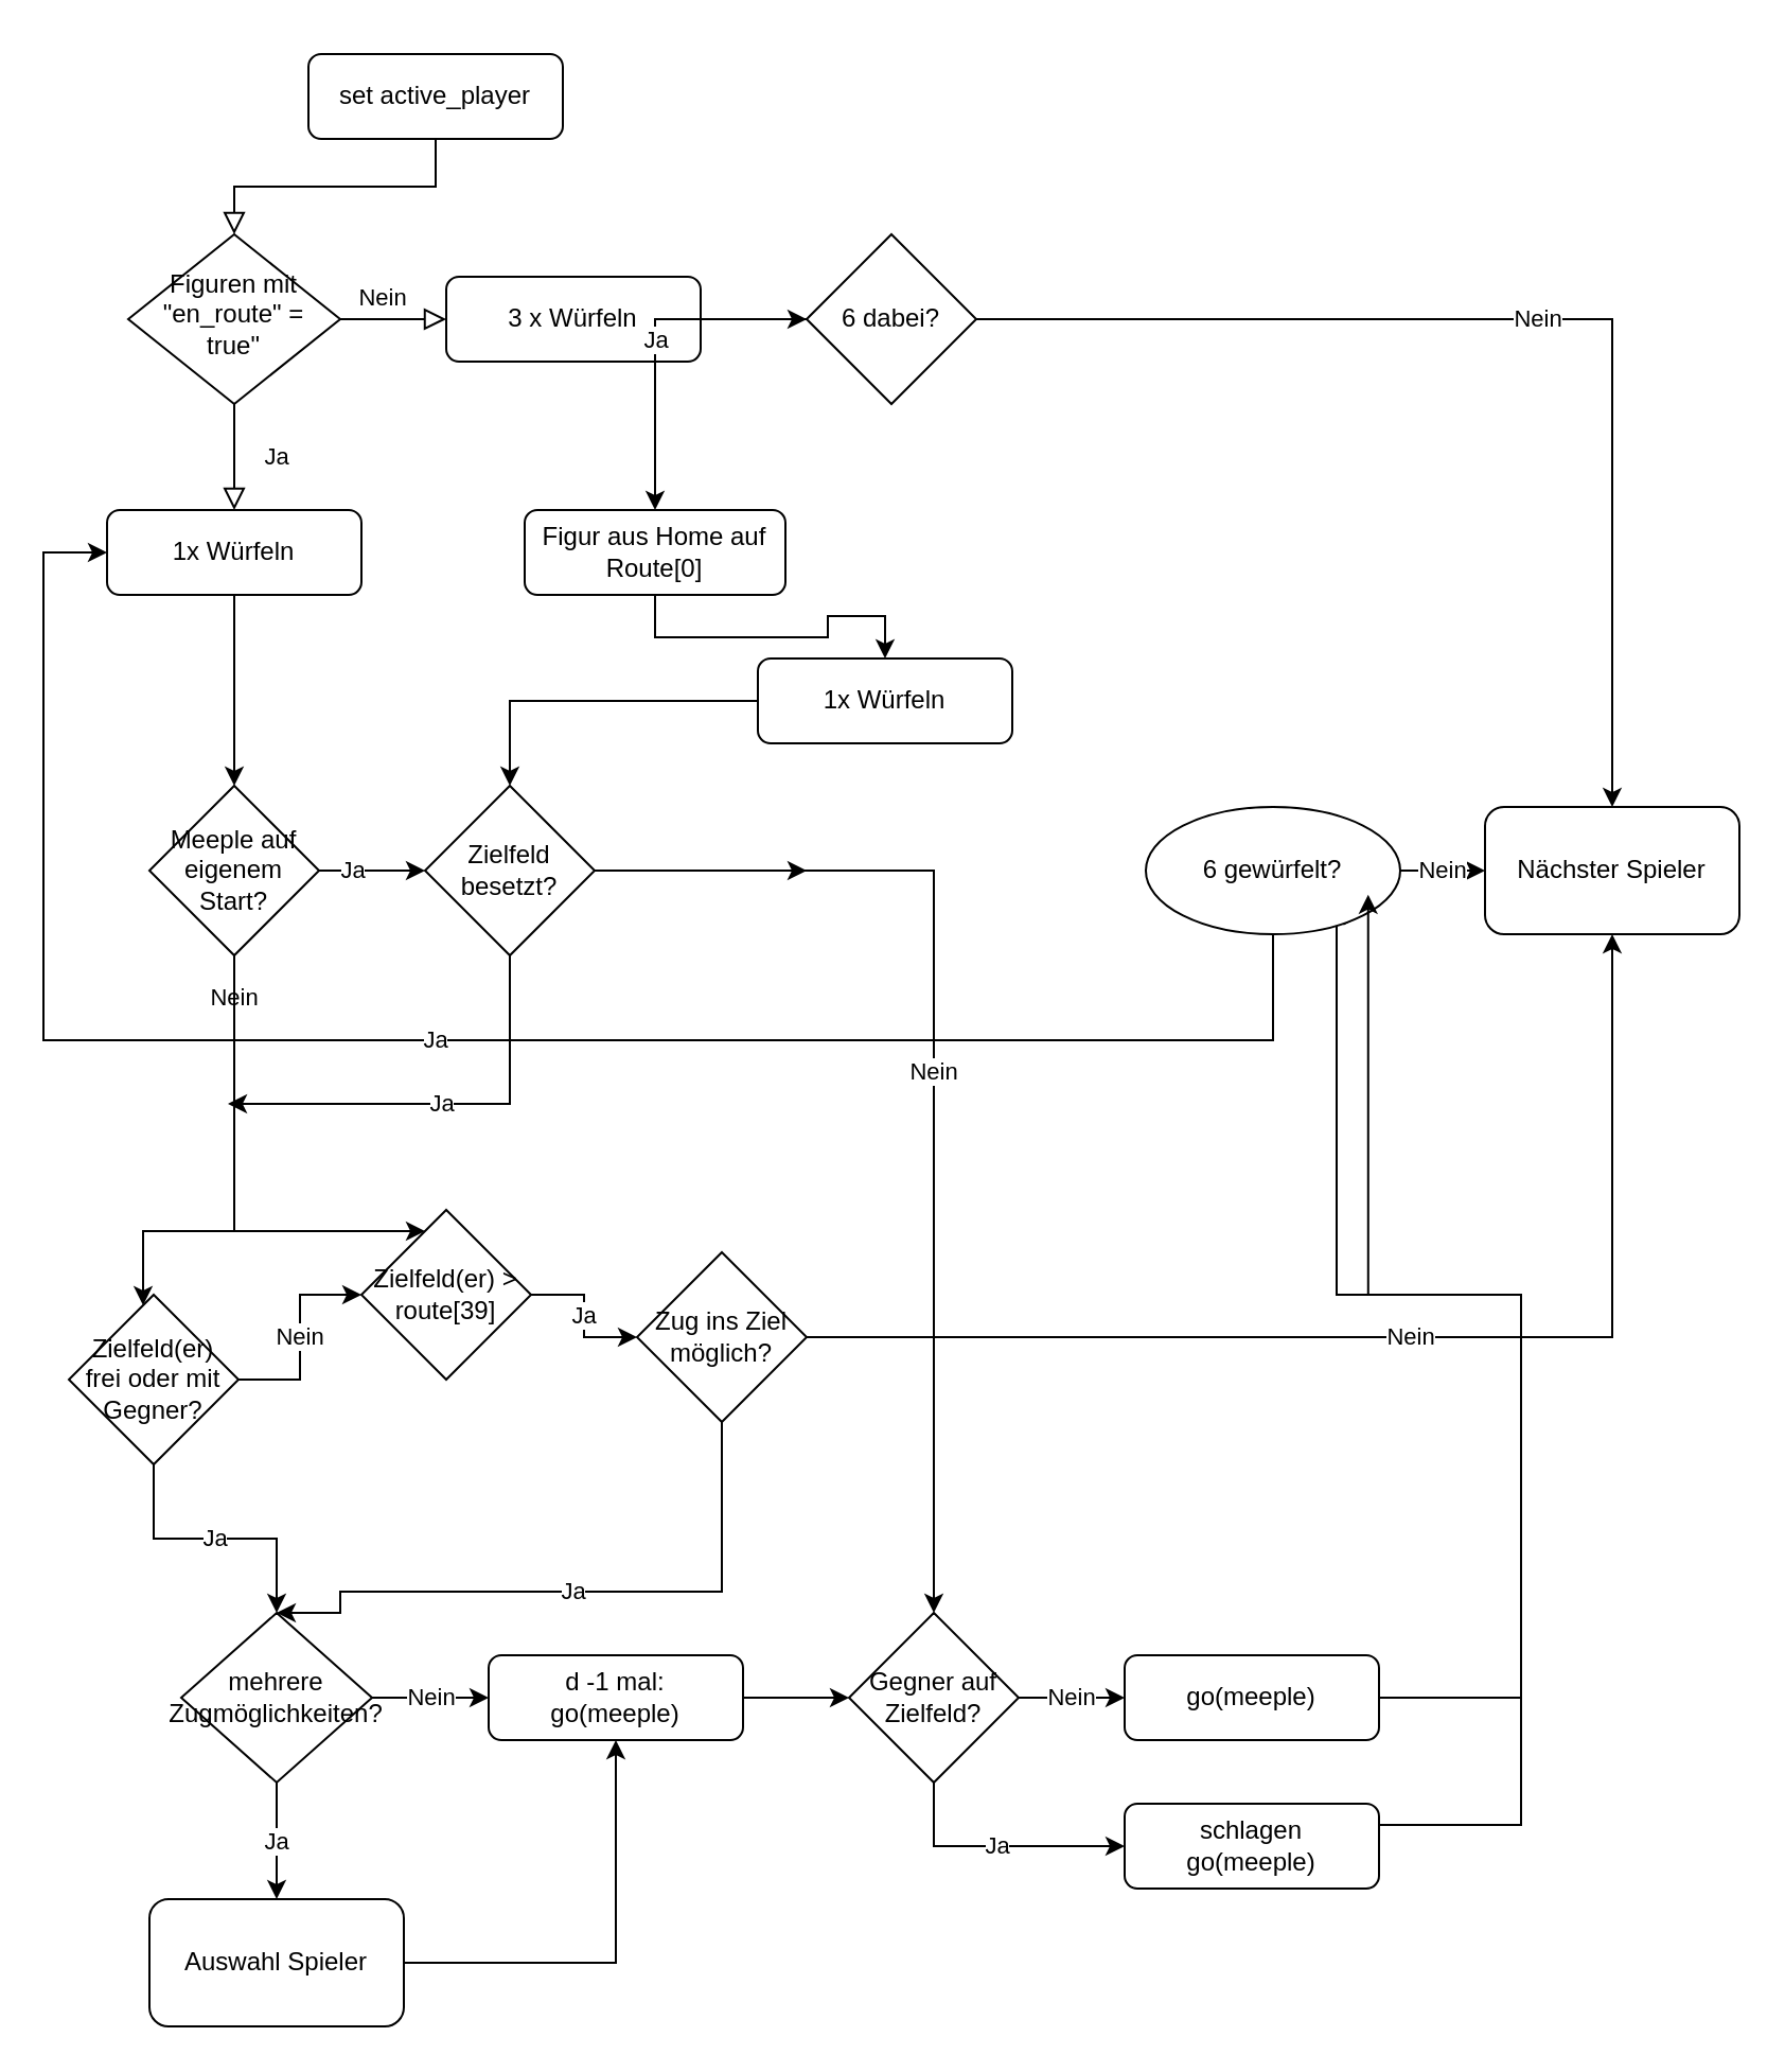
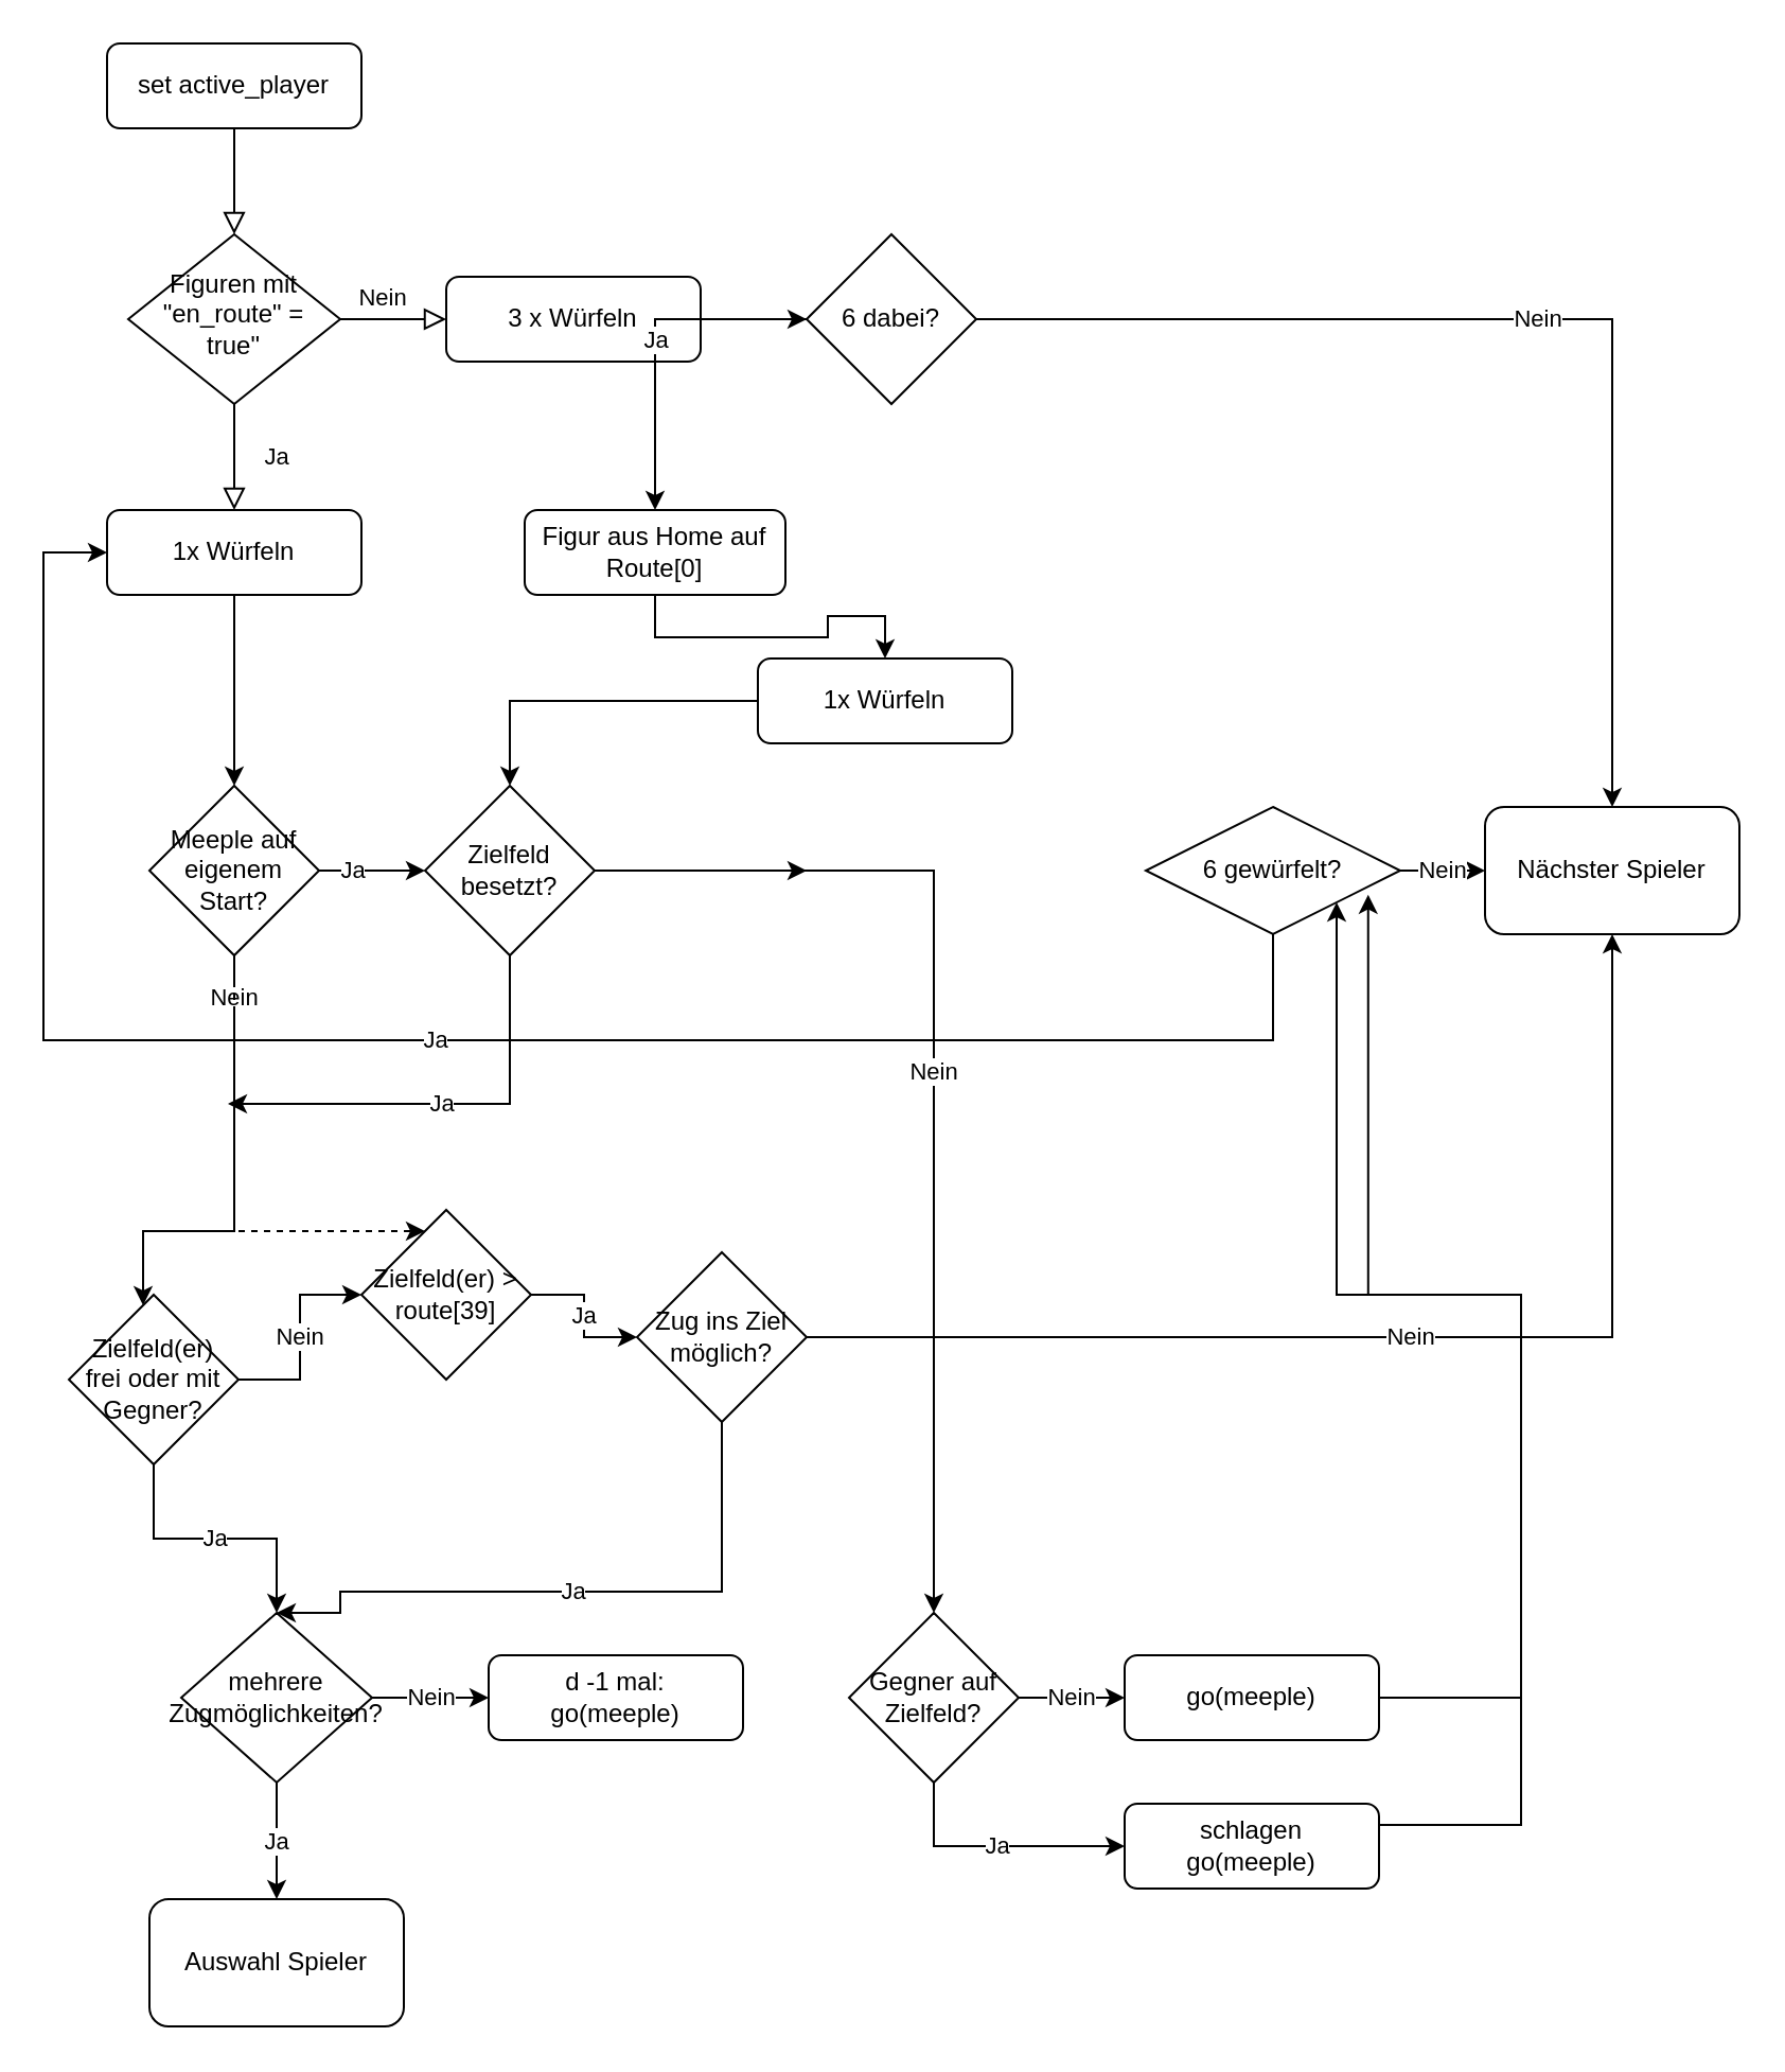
- <mxCell id="3" value="set active_player" style="rounded=1;whiteSpace=wrap;html=1;fontSize=12;glass=0;strokeWidth=1;shadow=0;" parent="1" vertex="1"><mxGeometry x="145" y="25" width="120" height="40" as="geometry" /></mxCell>
+ <mxCell id="3" value="set active_player" style="rounded=1;whiteSpace=wrap;html=1;fontSize=12;glass=0;strokeWidth=1;shadow=0;" parent="1" vertex="1"><mxGeometry x="50" y="20" width="120" height="40" as="geometry" /></mxCell>
- <mxCell id="30" value="6 gewürfelt?" style="ellipse;whiteSpace=wrap;html=1;" parent="1" vertex="1"><mxGeometry x="540" y="380" width="120" height="60" as="geometry" /></mxCell>
+ <mxCell id="30" value="6 gewürfelt?" style="rhombus;whiteSpace=wrap;html=1;" parent="1" vertex="1"><mxGeometry x="540" y="380" width="120" height="60" as="geometry" /></mxCell>
- <mxCell id="43" style="edgeStyle=orthogonalEdgeStyle;rounded=0;orthogonalLoop=1;jettySize=auto;html=1;" parent="1" source="44" target="36" edge="1"><mxGeometry relative="1" as="geometry"><mxPoint x="227" y="560" as="targetPoint" /><Array as="points"><mxPoint x="110" y="580" /><mxPoint x="205" y="580" /></Array></mxGeometry></mxCell>
+ <mxCell id="43" style="edgeStyle=orthogonalEdgeStyle;rounded=0;orthogonalLoop=1;jettySize=auto;html=1;dashed=1;" parent="1" source="44" target="36" edge="1"><mxGeometry relative="1" as="geometry"><mxPoint x="227" y="560" as="targetPoint" /><Array as="points"><mxPoint x="110" y="580" /><mxPoint x="205" y="580" /></Array></mxGeometry></mxCell>
- <mxCell id="19" style="edgeStyle=orthogonalEdgeStyle;rounded=0;orthogonalLoop=1;jettySize=auto;html=1;" parent="1" source="20" target="23" edge="1"><mxGeometry relative="1" as="geometry" /></mxCell>
- <mxCell id="26" style="edgeStyle=orthogonalEdgeStyle;rounded=0;orthogonalLoop=1;jettySize=auto;html=1;entryX=0.5;entryY=1;entryDx=0;entryDy=0;entryPerimeter=0;" parent="1" source="27" target="20" edge="1"><mxGeometry relative="1" as="geometry"><mxPoint x="290" y="830" as="targetPoint" /></mxGeometry></mxCell>
